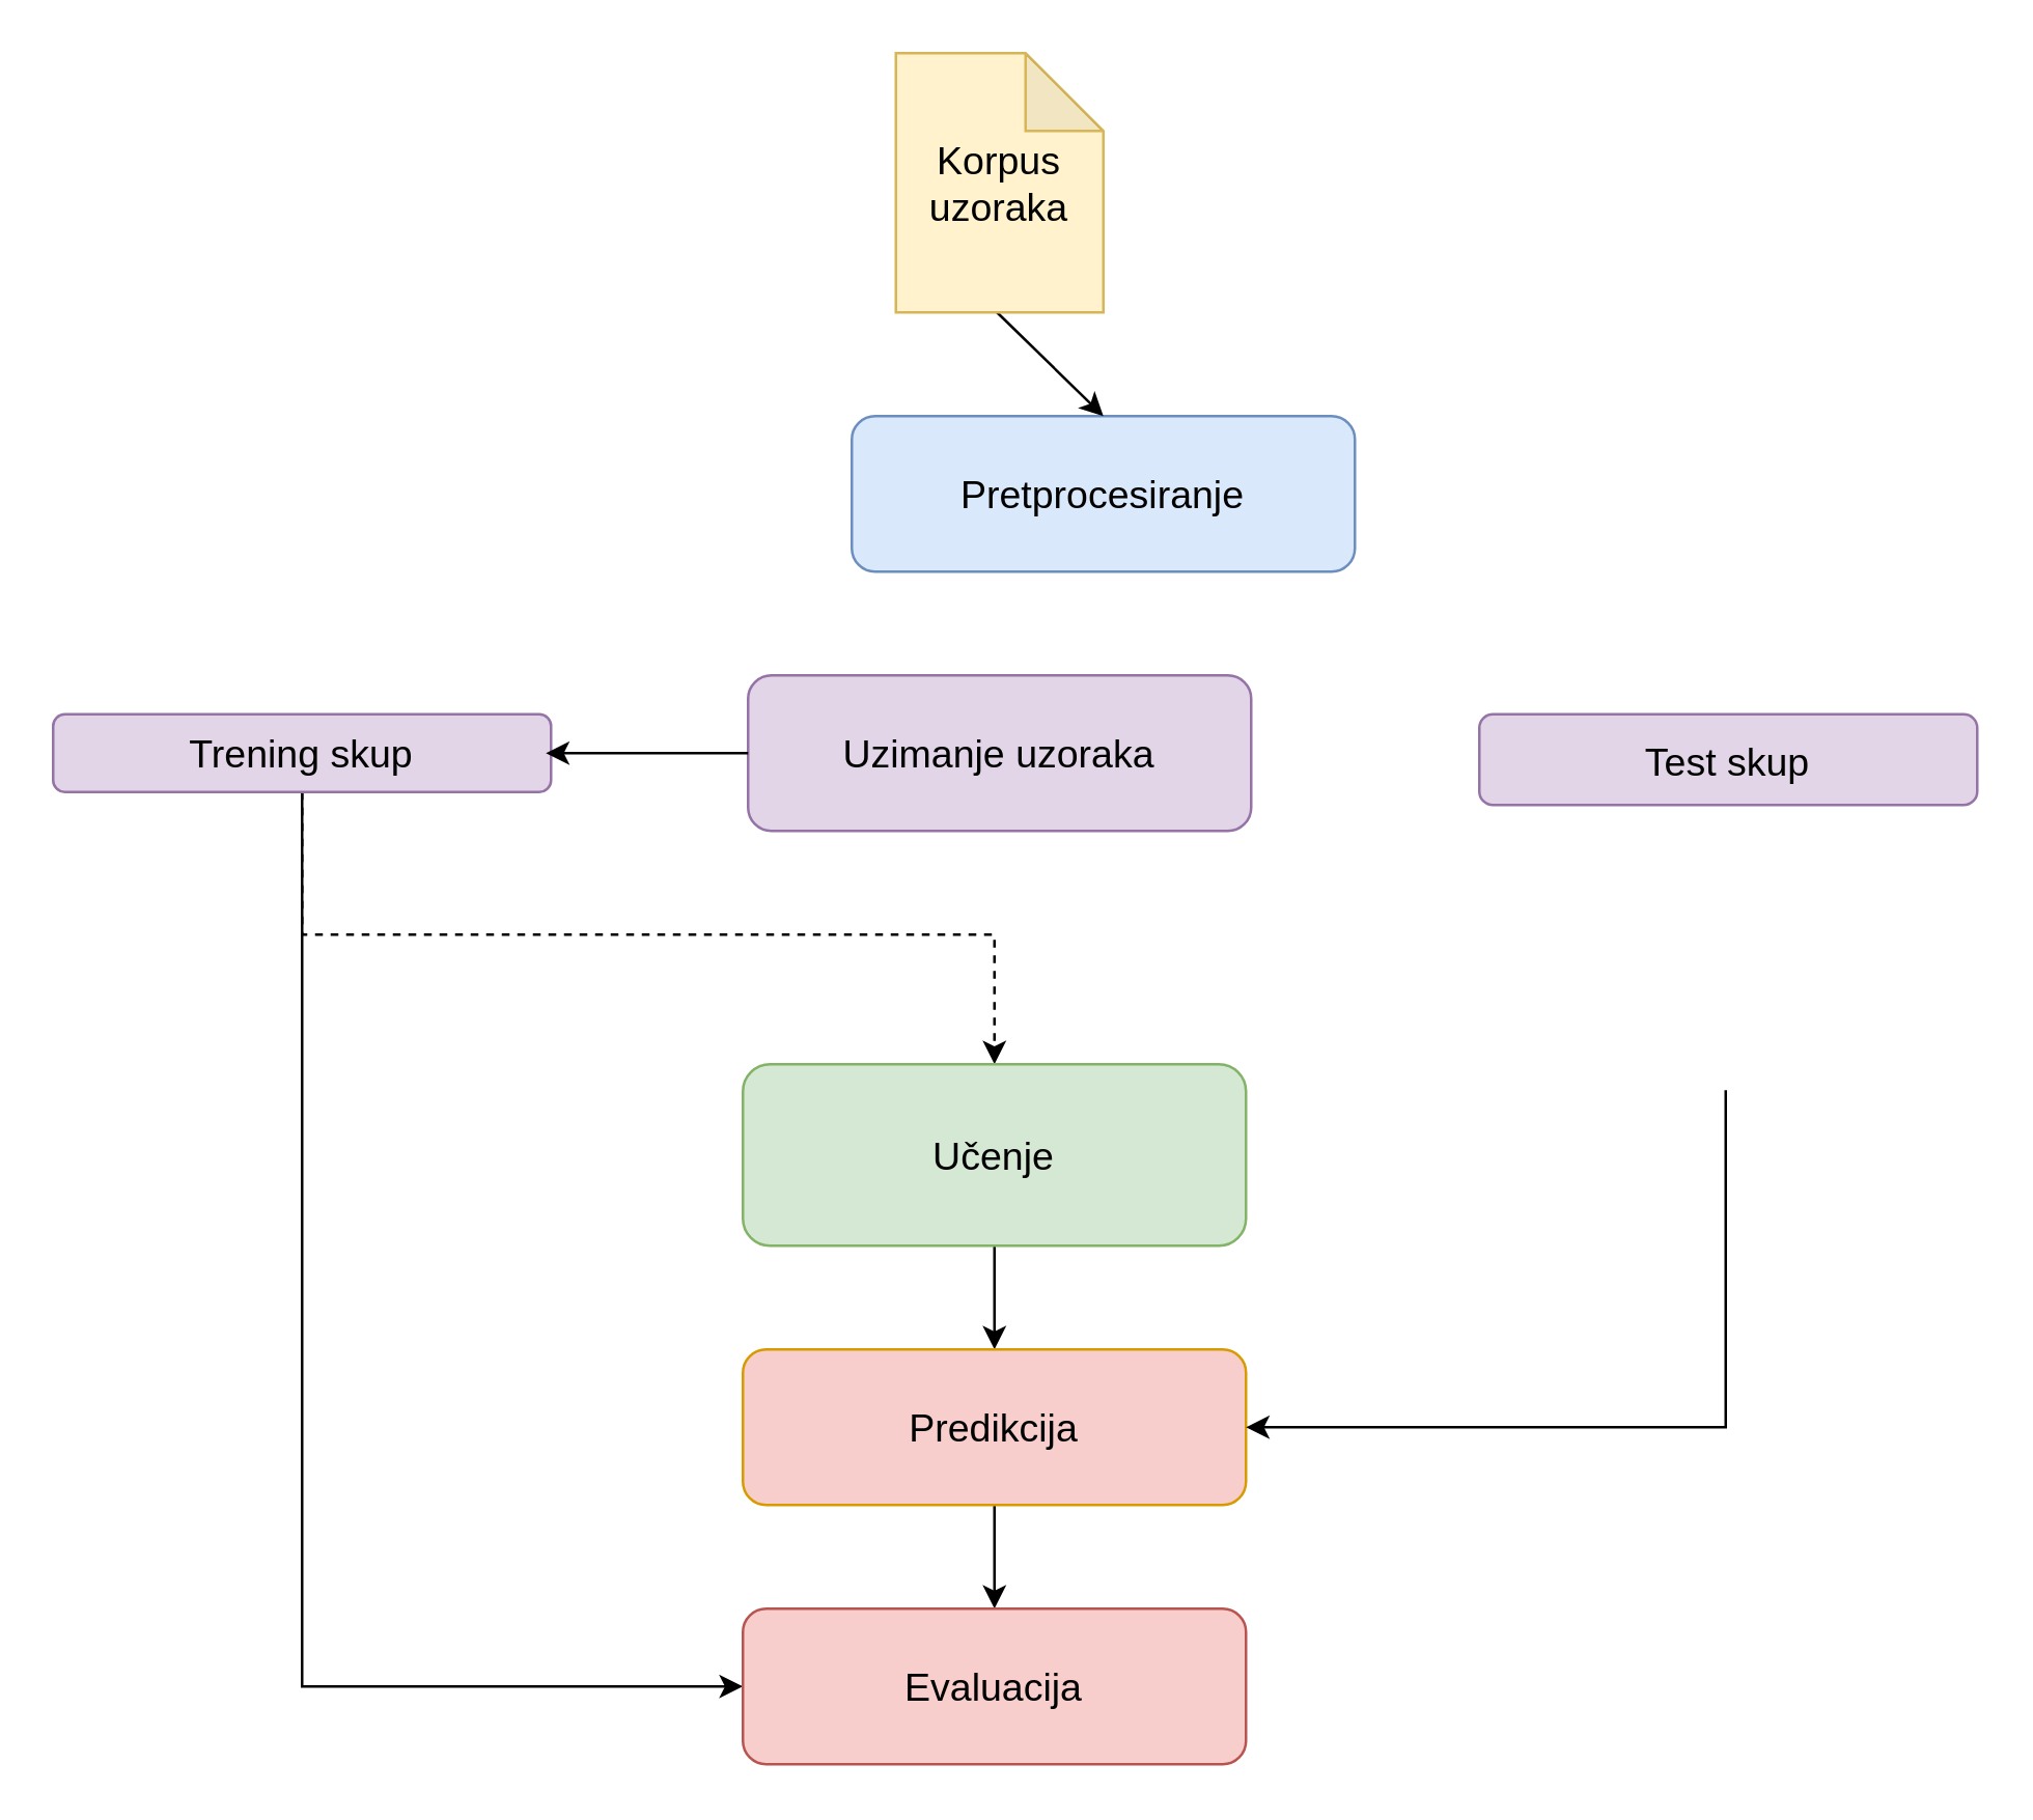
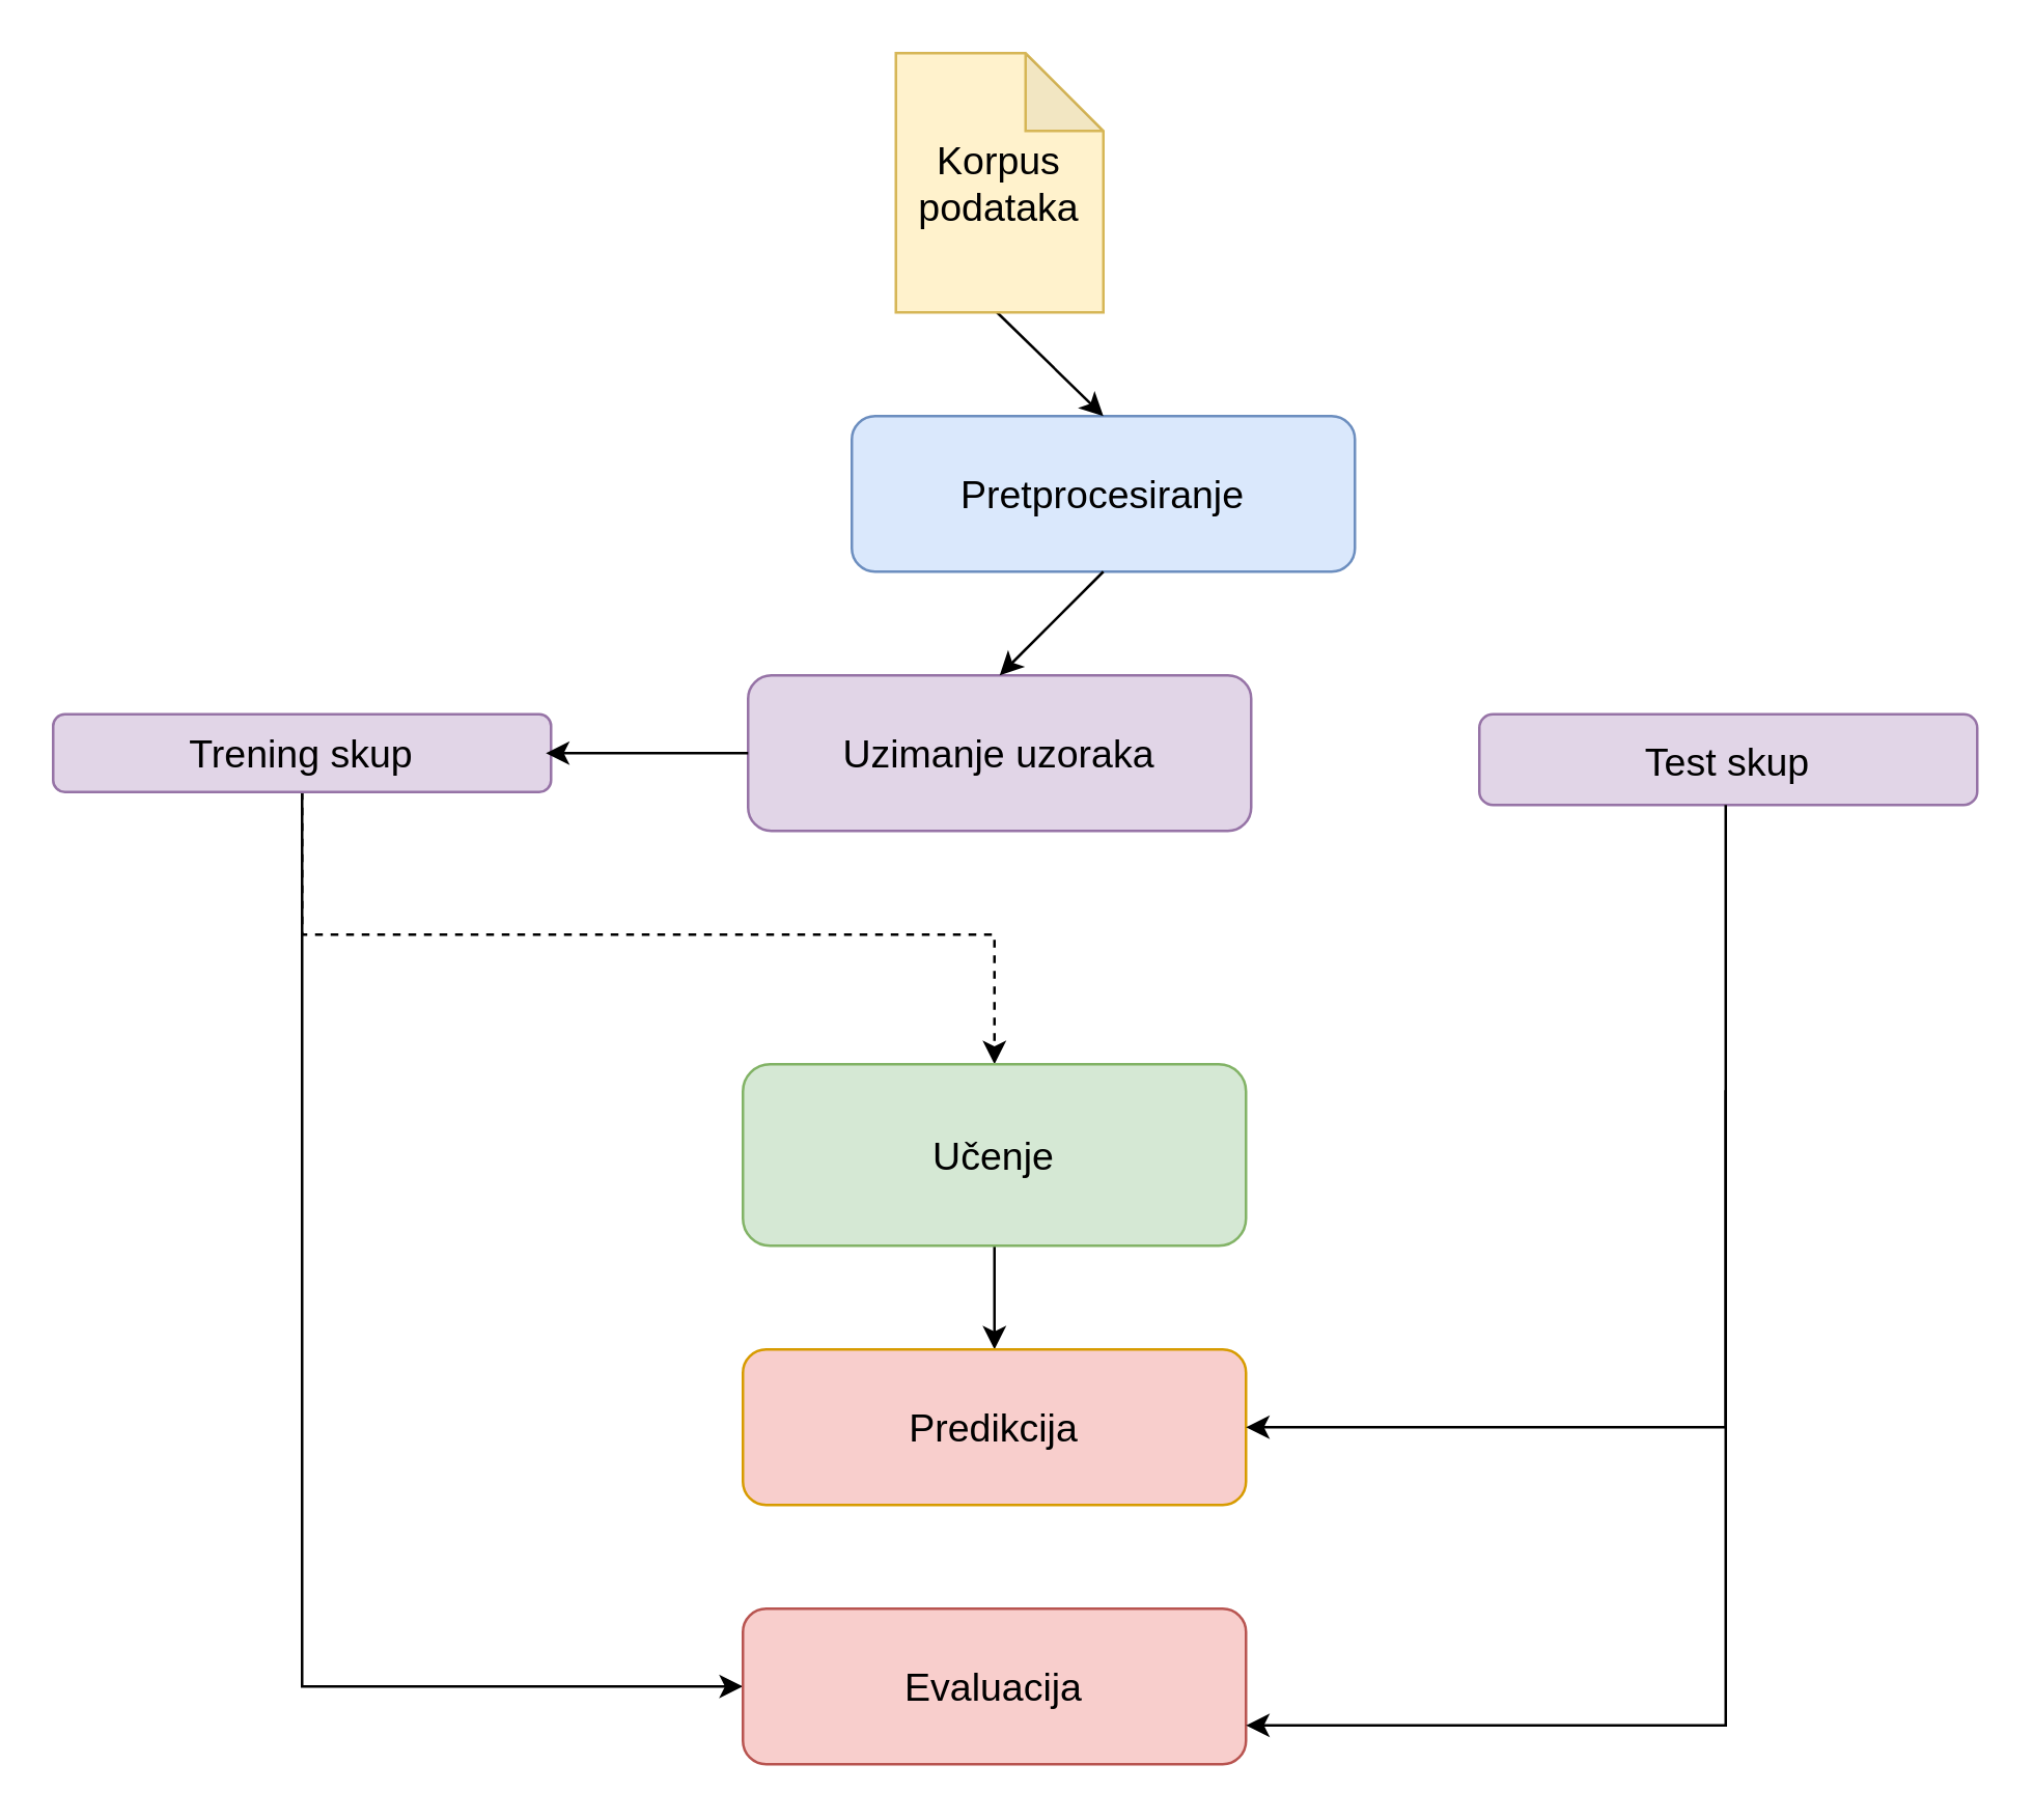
- <mxCell id="13" value="Korpus&lt;br&gt;uzoraka" style="shape=note;whiteSpace=wrap;html=1;backgroundOutline=1;darkOpacity=0.05;fontSize=15;fillColor=#fff2cc;strokeColor=#d6b656;" parent="1" vertex="1"><mxGeometry x="345" y="20" width="80" height="100" as="geometry" /></mxCell>
+ <mxCell id="13" value="Korpus&lt;br&gt;podataka" style="shape=note;whiteSpace=wrap;html=1;backgroundOutline=1;darkOpacity=0.05;fontSize=15;fillColor=#fff2cc;strokeColor=#d6b656;" parent="1" vertex="1"><mxGeometry x="345" y="20" width="80" height="100" as="geometry" /></mxCell>
+ <mxCell id="5" value="" style="endArrow=classic;html=1;fontSize=15;exitX=0.5;exitY=1;exitDx=0;exitDy=0;entryX=0.5;entryY=0;entryDx=0;entryDy=0;" parent="1" source="2" target="3" edge="1"><mxGeometry width="50" height="50" relative="1" as="geometry"><mxPoint x="380" y="270" as="sourcePoint" /><mxPoint x="430" y="220" as="targetPoint" /></mxGeometry></mxCell>
- <mxCell id="14" style="edgeStyle=orthogonalEdgeStyle;rounded=0;orthogonalLoop=1;jettySize=auto;html=1;fontSize=15;" parent="1" source="15" target="16" edge="1"><mxGeometry relative="1" as="geometry" /></mxCell>
+ <mxCell id="18" style="edgeStyle=orthogonalEdgeStyle;rounded=0;orthogonalLoop=1;jettySize=auto;html=1;entryX=1;entryY=0.75;entryDx=0;entryDy=0;fontSize=15;" parent="1" source="9" target="16" edge="1"><mxGeometry relative="1" as="geometry"><Array as="points"><mxPoint x="665" y="665" /></Array><mxPoint x="665" y="420" as="sourcePoint" /></mxGeometry></mxCell>
